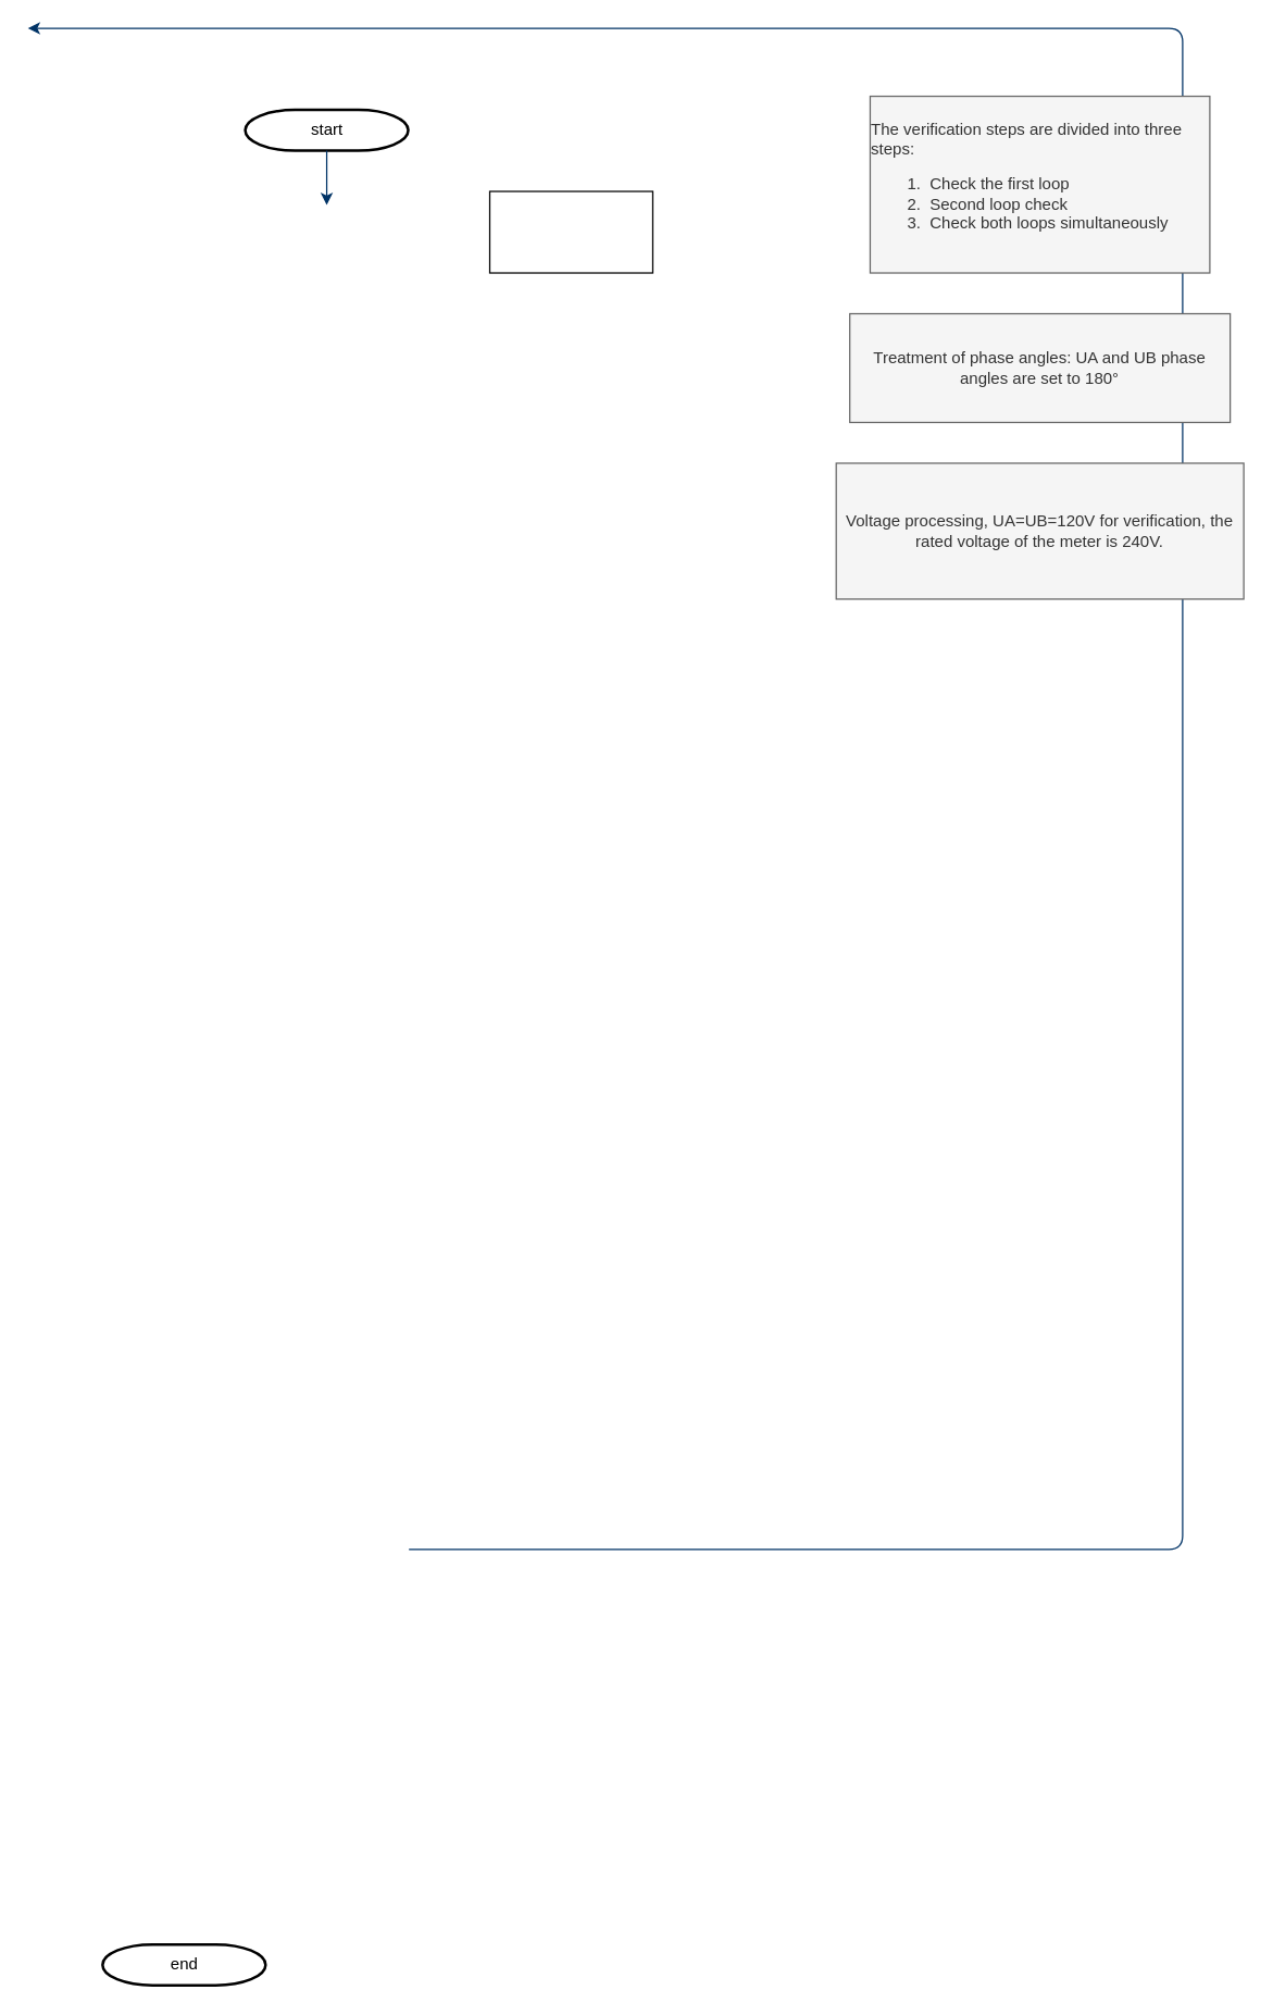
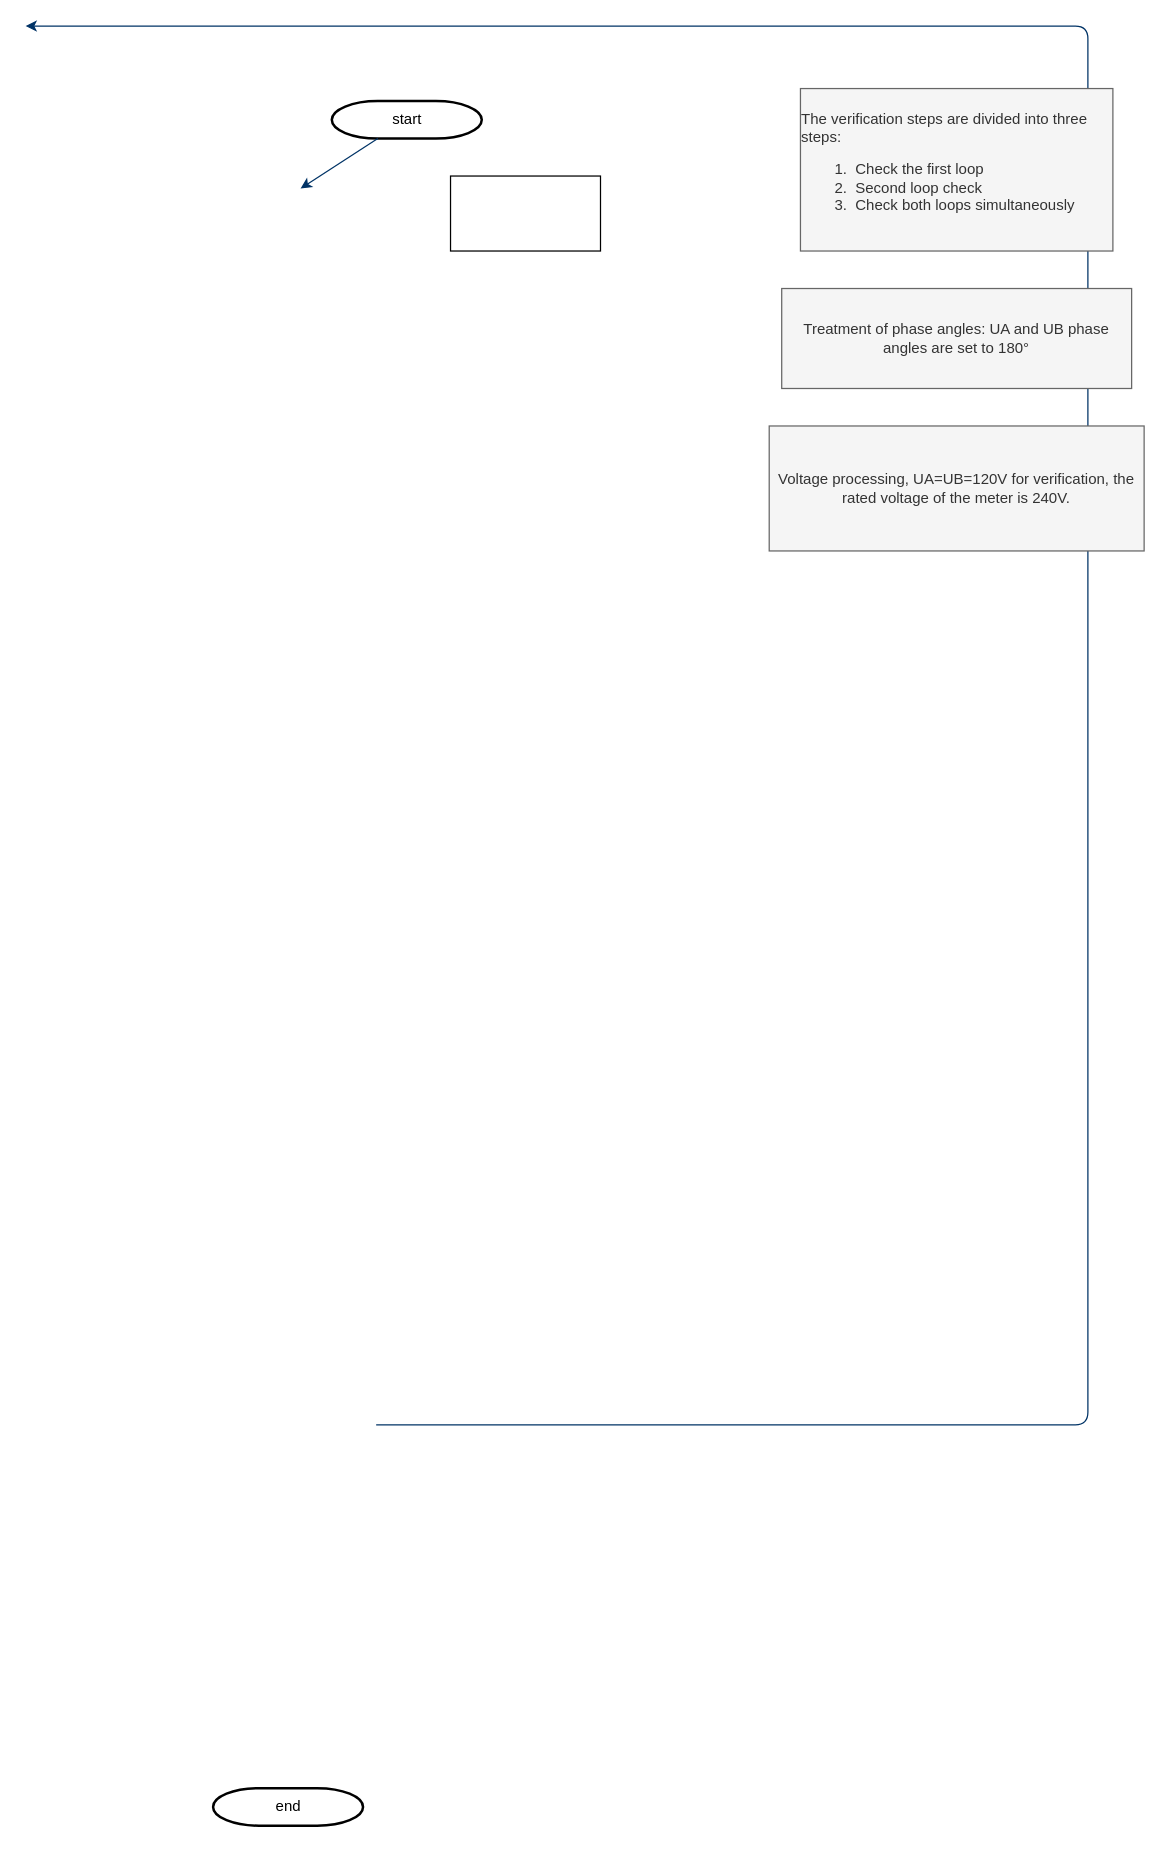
- <mxCell id="2" value="start" style="shape=mxgraph.flowchart.terminator;strokeWidth=2;gradientColor=none;gradientDirection=north;fontStyle=0;html=1;" parent="1" vertex="1"><mxGeometry x="180" y="80" width="120" height="30" as="geometry" /></mxCell>
+ <mxCell id="2" value="start" style="shape=mxgraph.flowchart.terminator;strokeWidth=2;gradientColor=none;gradientDirection=north;fontStyle=0;html=1;" parent="1" vertex="1"><mxGeometry x="265" y="80" width="120" height="30" as="geometry" /></mxCell>
- <mxCell id="4" value="end" style="shape=mxgraph.flowchart.terminator;strokeWidth=2;gradientColor=none;gradientDirection=north;fontStyle=0;html=1;" parent="1" vertex="1"><mxGeometry x="75" y="1430" width="120" height="30" as="geometry" /></mxCell>
+ <mxCell id="4" value="end" style="shape=mxgraph.flowchart.terminator;strokeWidth=2;gradientColor=none;gradientDirection=north;fontStyle=0;html=1;" parent="1" vertex="1"><mxGeometry x="170" y="1430" width="120" height="30" as="geometry" /></mxCell>
